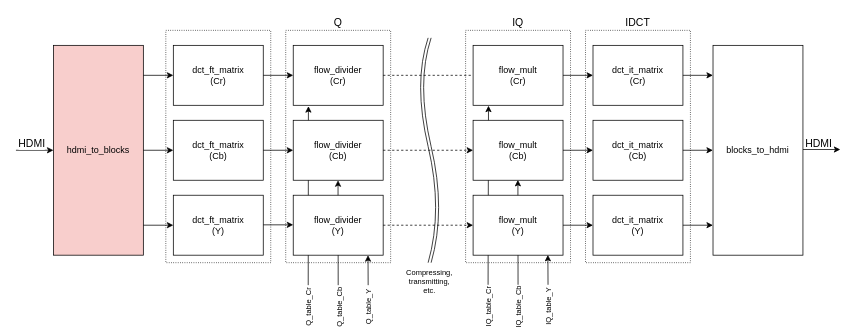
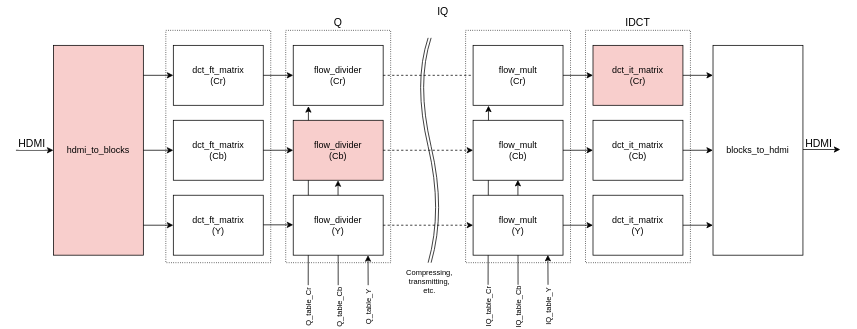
- <mxCell id="56" value="IQ" style="text;html=1;strokeColor=none;fillColor=none;align=center;verticalAlign=middle;whiteSpace=wrap;rounded=0;dashed=1;dashPattern=1 2;fontSize=14;" vertex="1" parent="1"><mxGeometry x="670" y="20" width="40" height="20" as="geometry" /></mxCell>
+ <mxCell id="56" value="IQ" style="text;html=1;strokeColor=none;fillColor=none;align=center;verticalAlign=middle;whiteSpace=wrap;rounded=0;dashed=1;dashPattern=1 2;fontSize=14;" vertex="1" parent="1"><mxGeometry x="570" y="5" width="40" height="20" as="geometry" /></mxCell>
- <mxCell id="29" value="dct_it_matrix&lt;br&gt;(Cr)" style="rounded=0;whiteSpace=wrap;html=1;" vertex="1" parent="1"><mxGeometry x="790" y="60" width="120" height="80" as="geometry" /></mxCell>
+ <mxCell id="29" value="dct_it_matrix&lt;br&gt;(Cr)" style="rounded=0;whiteSpace=wrap;html=1;fillColor=#f8cecc;" vertex="1" parent="1"><mxGeometry x="790" y="60" width="120" height="80" as="geometry" /></mxCell>
- <mxCell id="27" value="flow_divider&lt;br&gt;(Cb)" style="rounded=0;whiteSpace=wrap;html=1;" vertex="1" parent="1"><mxGeometry x="390" y="160" width="120" height="80" as="geometry" /></mxCell>
+ <mxCell id="27" value="flow_divider&lt;br&gt;(Cb)" style="rounded=0;whiteSpace=wrap;html=1;fillColor=#f8cecc;" vertex="1" parent="1"><mxGeometry x="390" y="160" width="120" height="80" as="geometry" /></mxCell>
